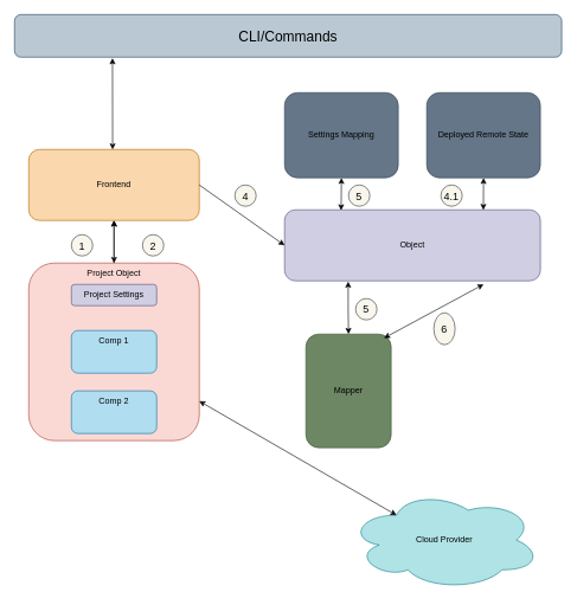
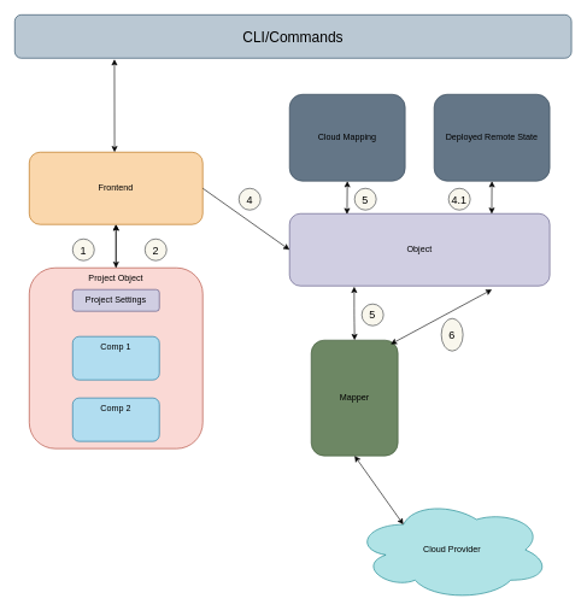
- <mxCell id="18" value="&lt;font color=&quot;#000000&quot;&gt;Settings Mapping&lt;/font&gt;" style="rounded=1;whiteSpace=wrap;html=1;verticalAlign=middle;fillColor=#647687;strokeColor=#314354;fontColor=#ffffff;" vertex="1" parent="1"><mxGeometry x="400" y="130" width="160" height="120" as="geometry" /></mxCell>
+ <mxCell id="18" value="&lt;font color=&quot;#000000&quot;&gt;Cloud Mapping&lt;/font&gt;" style="rounded=1;whiteSpace=wrap;html=1;verticalAlign=middle;fillColor=#647687;strokeColor=#314354;fontColor=#ffffff;" vertex="1" parent="1"><mxGeometry x="400" y="130" width="160" height="120" as="geometry" /></mxCell>
- <mxCell id="20" value="" style="endArrow=classic;startArrow=classic;html=1;fontColor=#000000;strokeColor=#000000;exitX=0.25;exitY=0.25;exitDx=0;exitDy=0;exitPerimeter=0;" edge="1" parent="1" source="19" target="4"><mxGeometry width="50" height="50" relative="1" as="geometry"><mxPoint x="510" y="680" as="sourcePoint" /><mxPoint x="560" y="630" as="targetPoint" /></mxGeometry></mxCell>
+ <mxCell id="20" value="" style="endArrow=classic;startArrow=classic;html=1;fontColor=#000000;strokeColor=#000000;entryX=0.5;entryY=1;entryDx=0;entryDy=0;exitX=0.25;exitY=0.25;exitDx=0;exitDy=0;exitPerimeter=0;" edge="1" parent="1" source="19" target="17"><mxGeometry width="50" height="50" relative="1" as="geometry"><mxPoint x="510" y="680" as="sourcePoint" /><mxPoint x="560" y="630" as="targetPoint" /></mxGeometry></mxCell>
